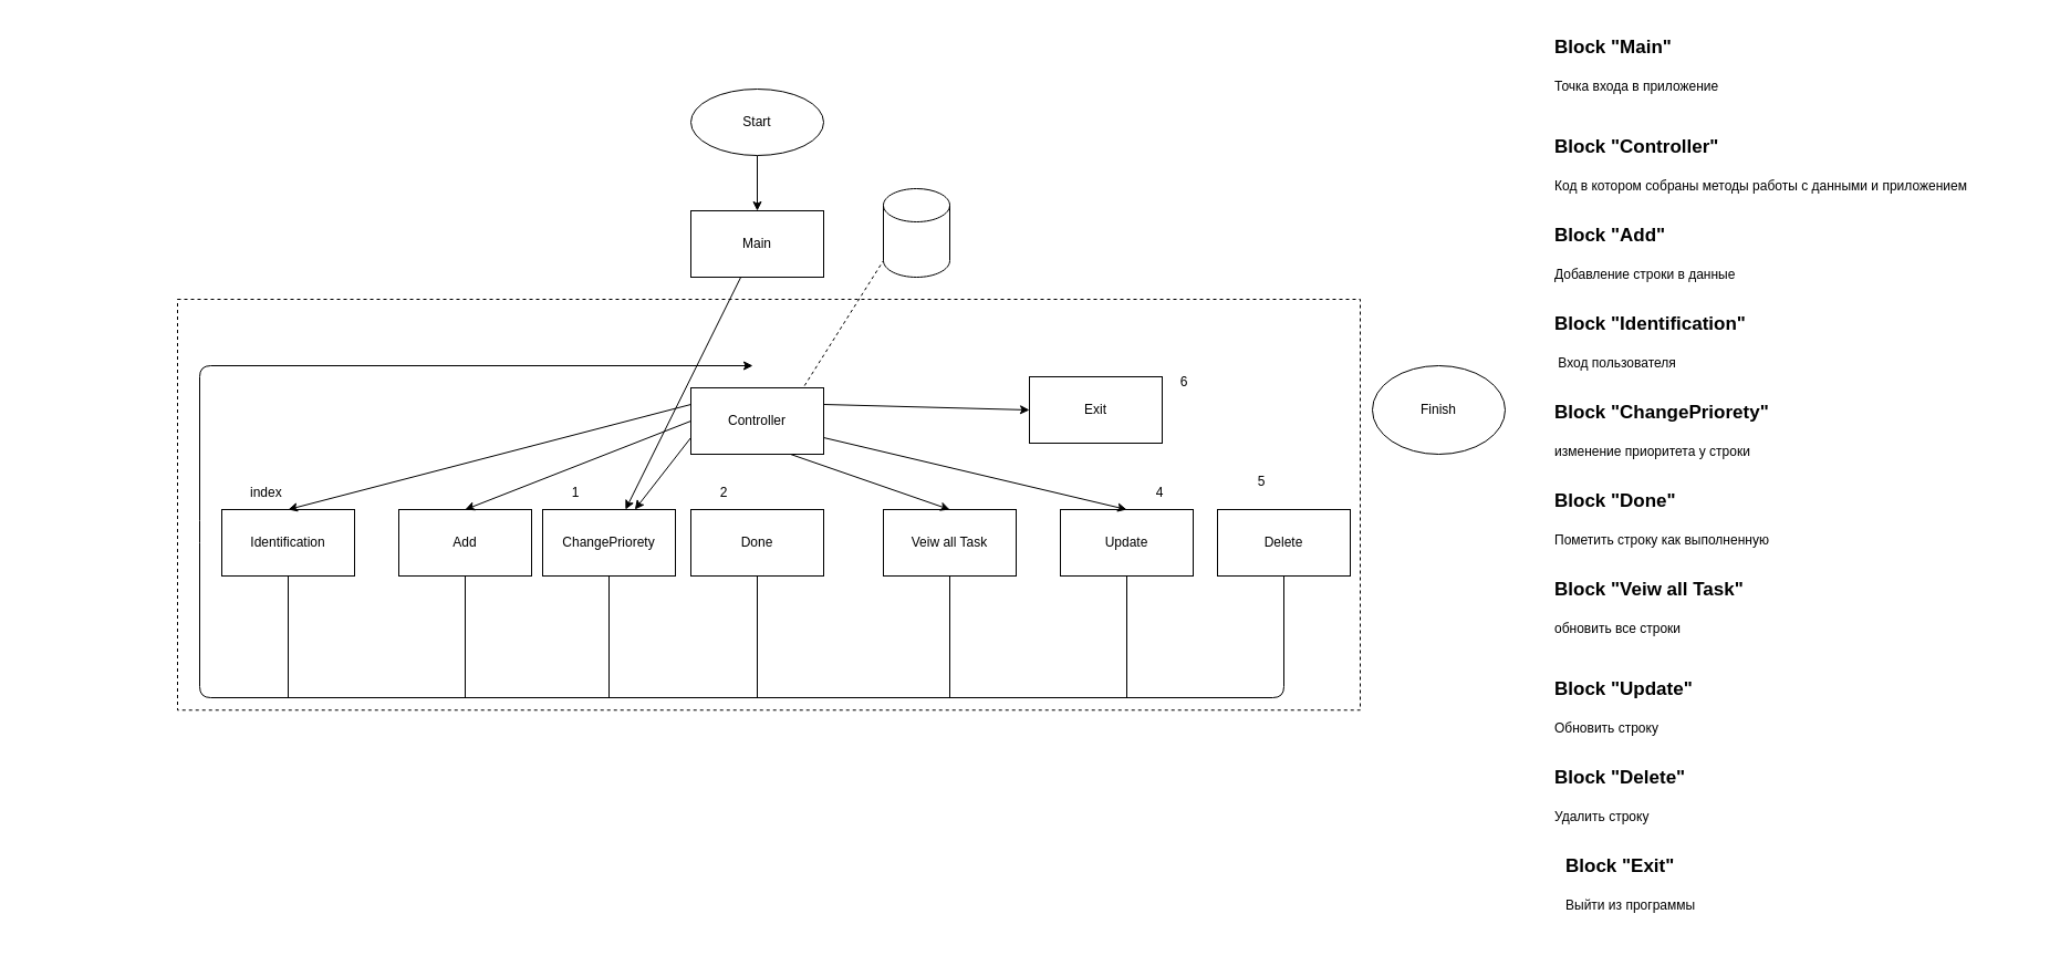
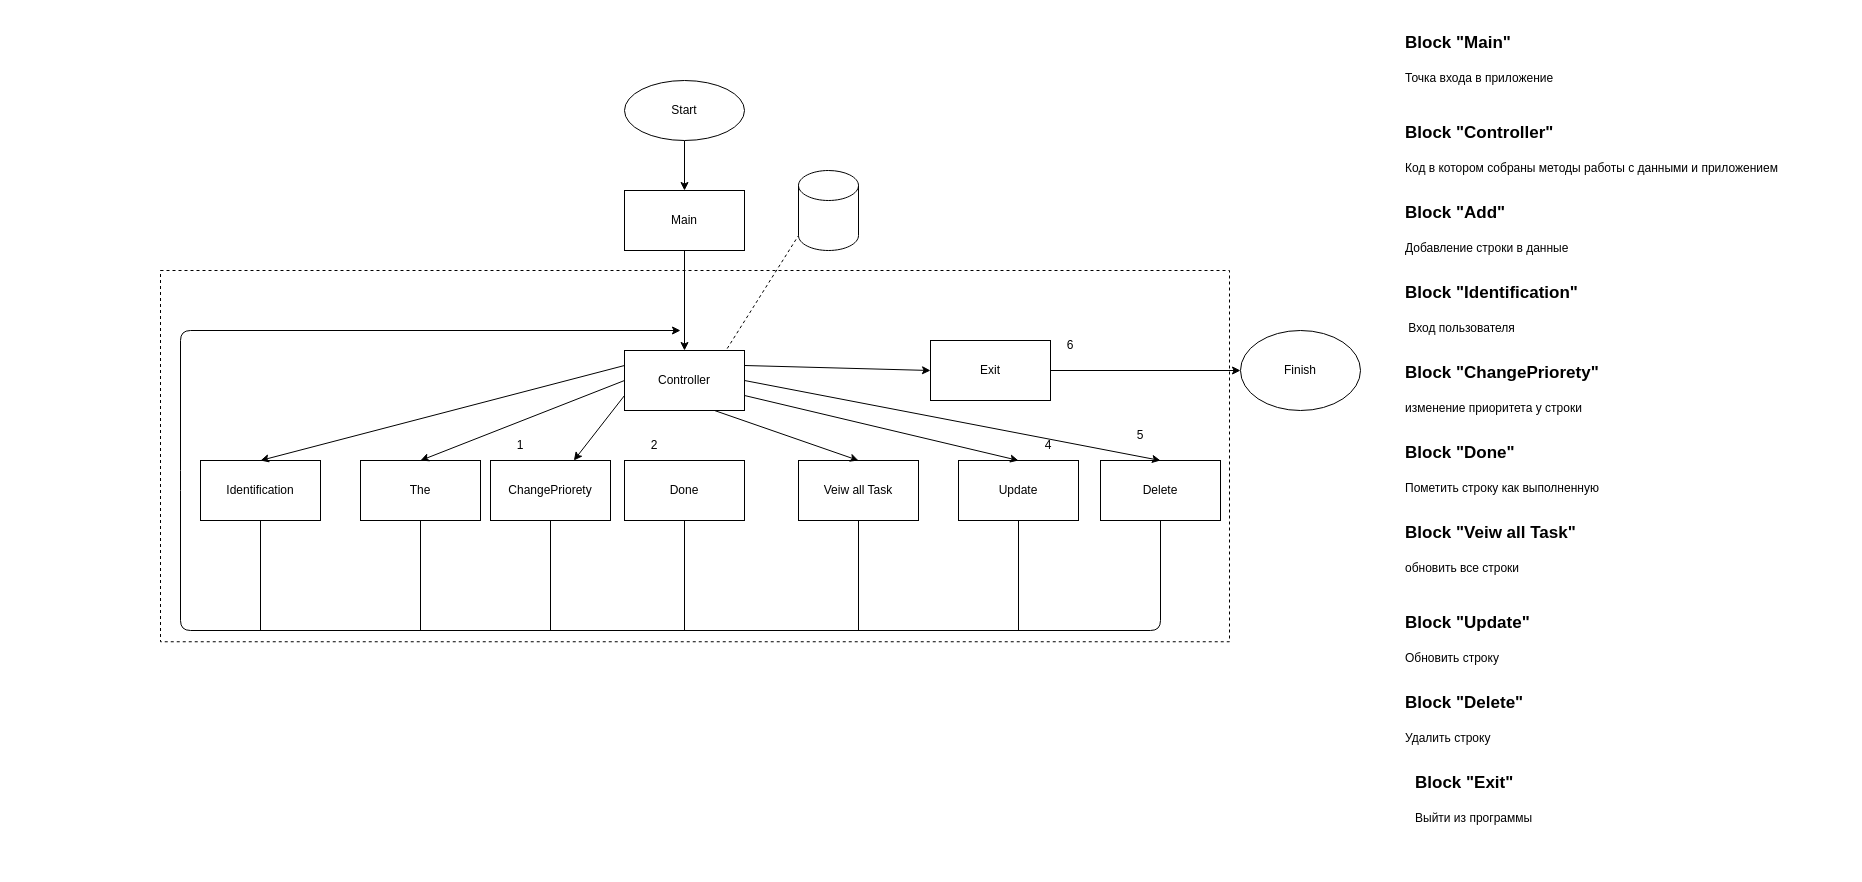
- <mxCell id="10" value="" style="edgeStyle=none;html=1;" parent="1" source="11" target="42" edge="1"><mxGeometry relative="1" as="geometry"><mxPoint x="684" y="320" as="targetPoint" /></mxGeometry></mxCell>
+ <mxCell id="10" value="" style="edgeStyle=none;html=1;entryX=0.5;entryY=0;entryDx=0;entryDy=0;" parent="1" source="11" target="4" edge="1"><mxGeometry relative="1" as="geometry"><mxPoint x="684" y="320" as="targetPoint" /></mxGeometry></mxCell>
+ <mxCell id="17" value="" style="endArrow=classic;html=1;entryX=0;entryY=0.5;entryDx=0;entryDy=0;exitX=1;exitY=0.5;exitDx=0;exitDy=0;" parent="1" source="40" target="16" edge="1"><mxGeometry width="50" height="50" relative="1" as="geometry"><mxPoint x="1050" y="370" as="sourcePoint" /><mxPoint x="900" y="330" as="targetPoint" /></mxGeometry></mxCell>
+ <mxCell id="37" value="" style="endArrow=classic;html=1;exitX=1;exitY=0.5;exitDx=0;exitDy=0;entryX=0.5;entryY=0;entryDx=0;entryDy=0;" parent="1" source="4" target="36" edge="1"><mxGeometry width="50" height="50" relative="1" as="geometry"><mxPoint x="754" y="390" as="sourcePoint" /><mxPoint x="1028" y="470" as="targetPoint" /></mxGeometry></mxCell>
- <mxCell id="23" value="index&amp;nbsp;" style="text;html=1;strokeColor=none;fillColor=none;align=center;verticalAlign=middle;whiteSpace=wrap;rounded=0;" parent="1" vertex="1"><mxGeometry x="212" y="430" width="60" height="30" as="geometry" /></mxCell>
- <mxCell id="6" value="Add" style="rounded=0;whiteSpace=wrap;html=1;" parent="1" vertex="1"><mxGeometry x="360" y="460" width="120" height="60" as="geometry" /></mxCell>
+ <mxCell id="6" value="The" style="rounded=0;whiteSpace=wrap;html=1;" parent="1" vertex="1"><mxGeometry x="360" y="460" width="120" height="60" as="geometry" /></mxCell>
